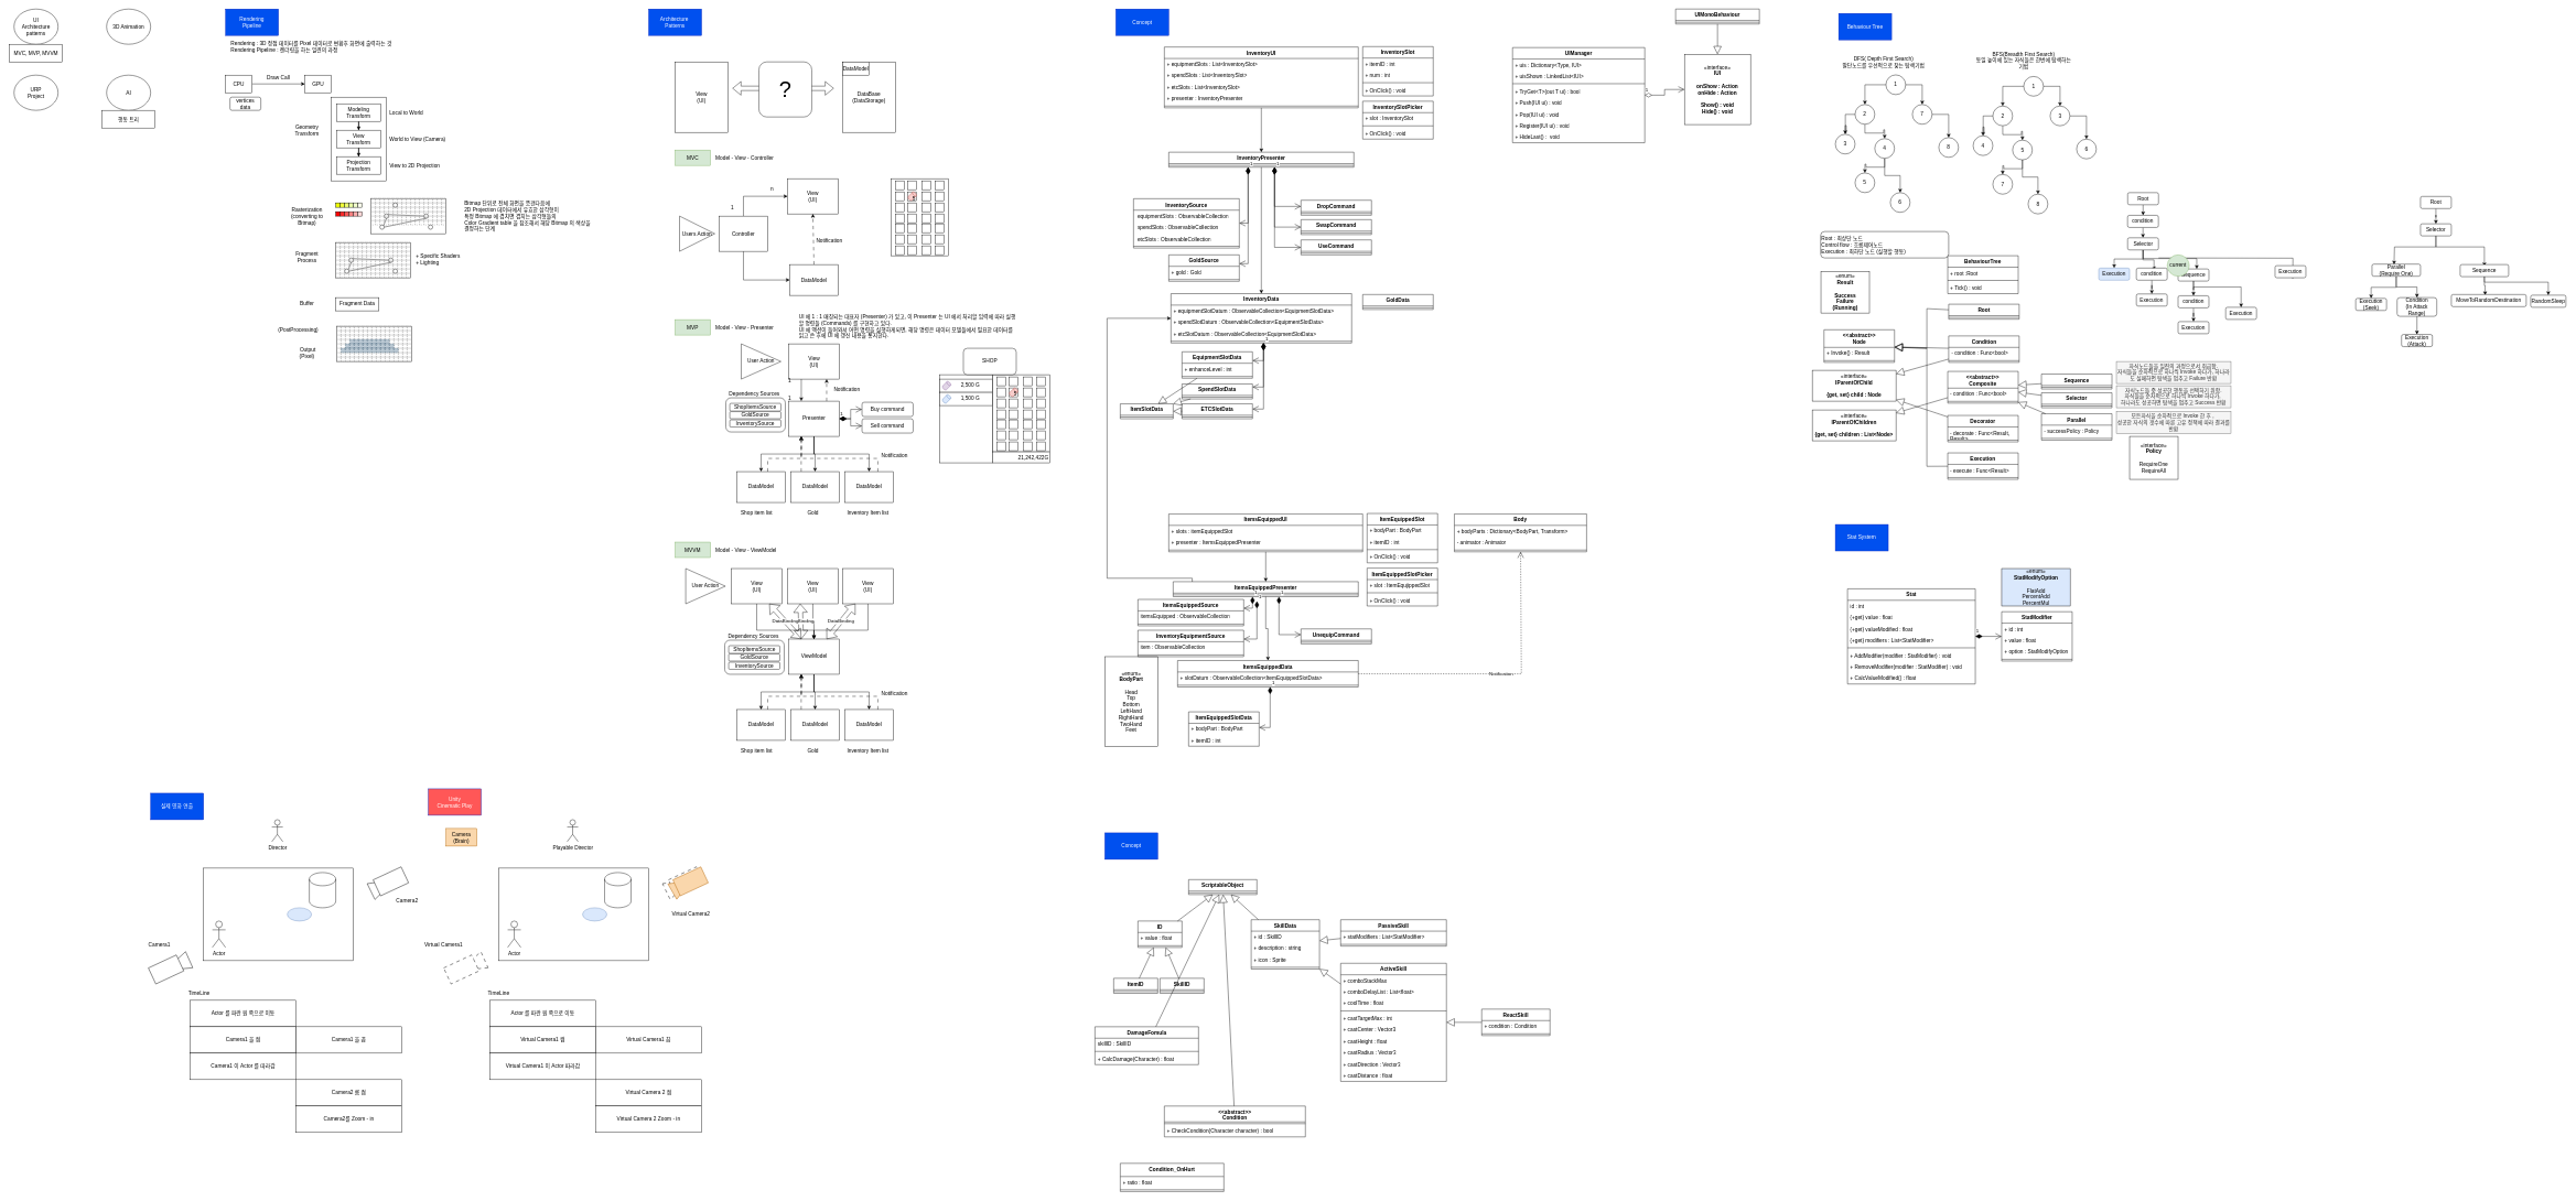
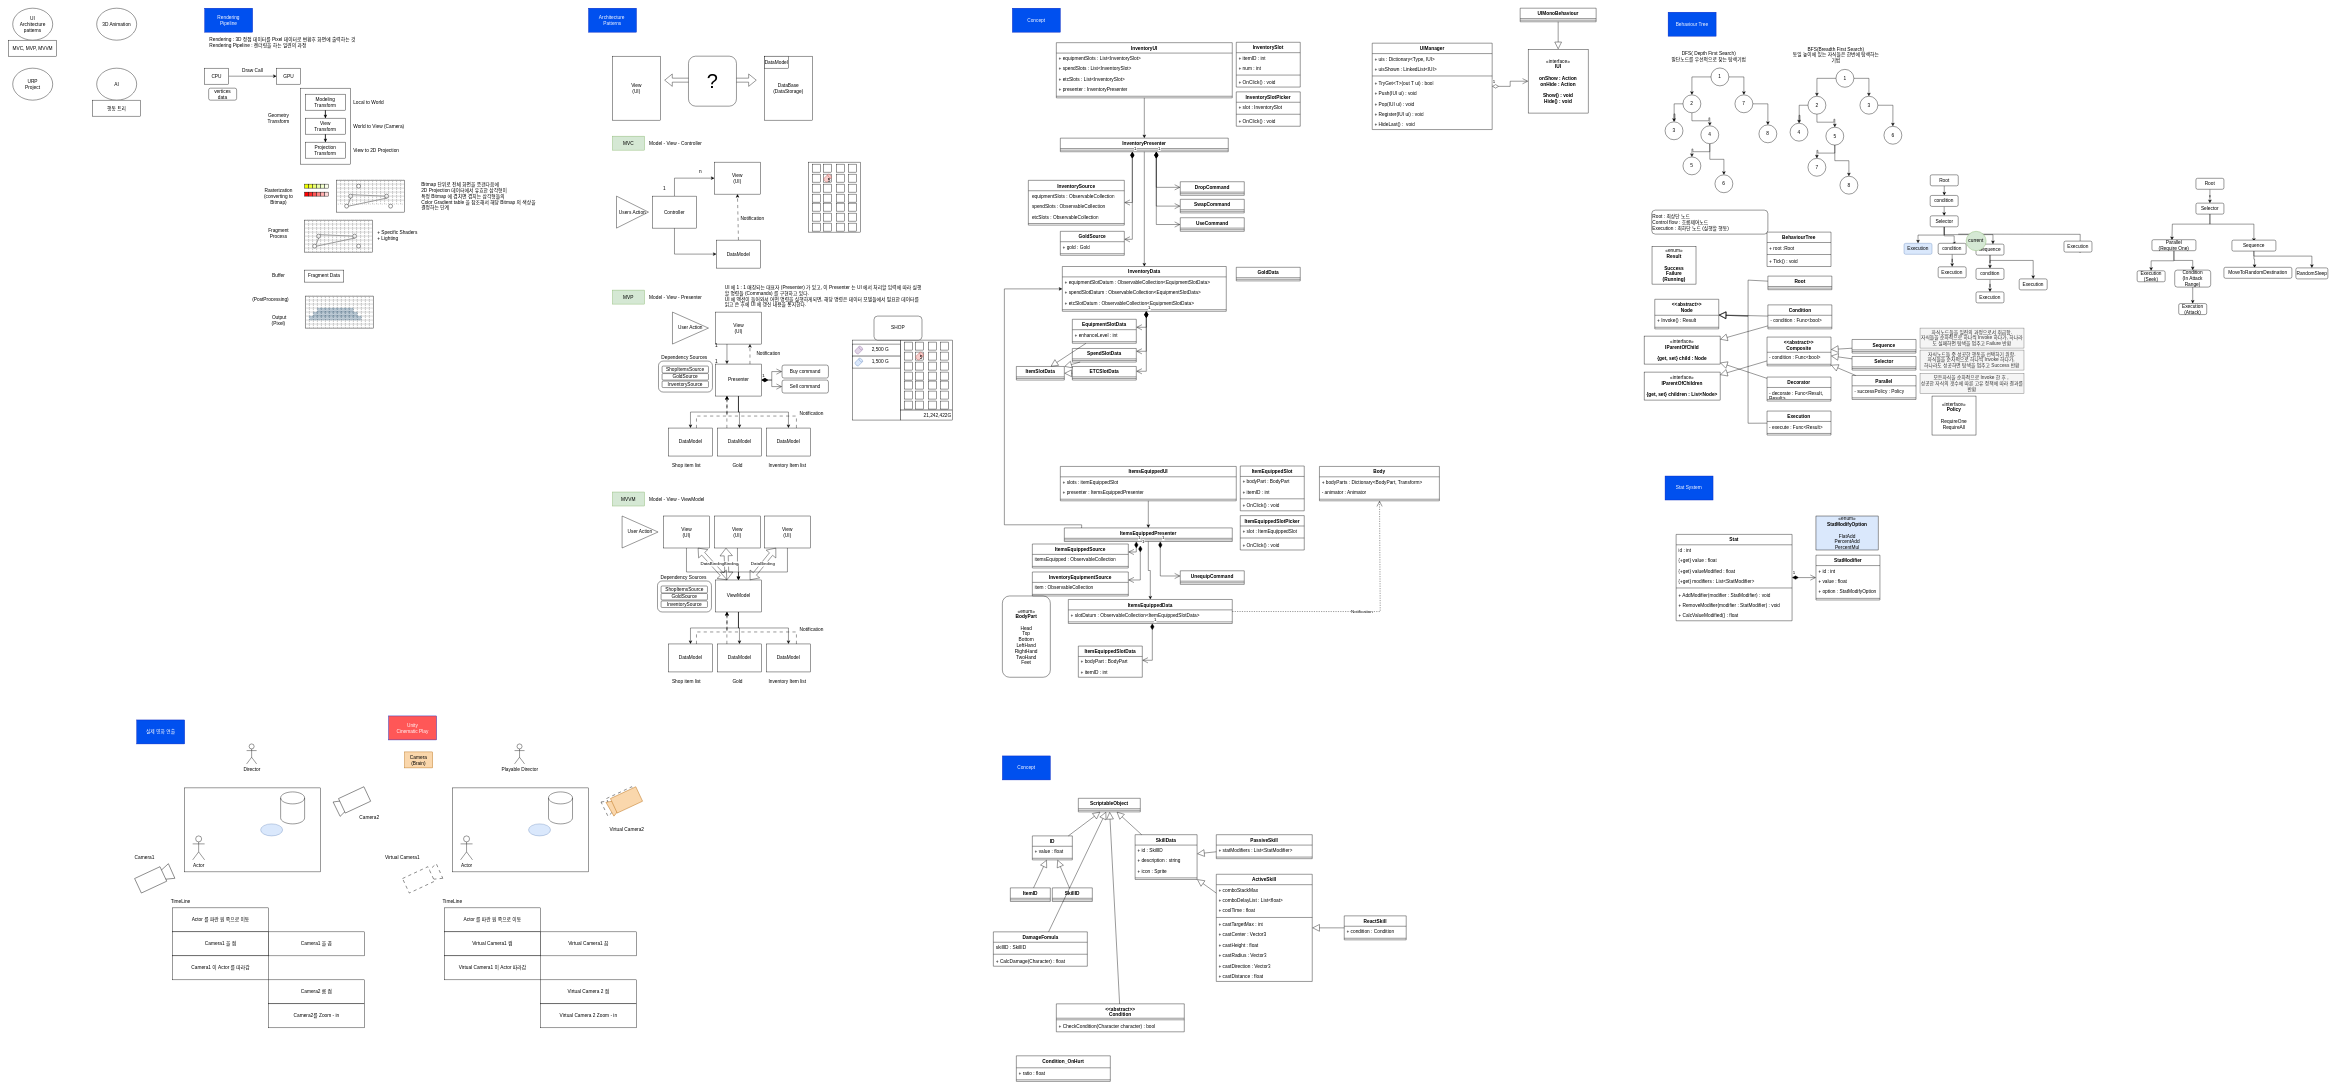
- <mxCell id="833" value="«enum»&lt;br&gt;&lt;b&gt;BodyPart&lt;br&gt;&lt;/b&gt;&lt;br&gt;Head&lt;br&gt;Top&lt;br&gt;Bottom&lt;br&gt;LeftHand&lt;br&gt;RightHand&lt;br&gt;TwoHand&lt;br&gt;Feet" style="html=1;whiteSpace=wrap;" parent="1" vertex="1"><mxGeometry x="2505" y="1490" width="120" height="203.25" as="geometry" /></mxCell>
+ <mxCell id="833" value="«enum»&lt;br&gt;&lt;b&gt;BodyPart&lt;br&gt;&lt;/b&gt;&lt;br&gt;Head&lt;br&gt;Top&lt;br&gt;Bottom&lt;br&gt;LeftHand&lt;br&gt;RightHand&lt;br&gt;TwoHand&lt;br&gt;Feet" style="html=1;whiteSpace=wrap;rounded=1;" parent="1" vertex="1"><mxGeometry x="2505" y="1490" width="120" height="203.25" as="geometry" /></mxCell>
